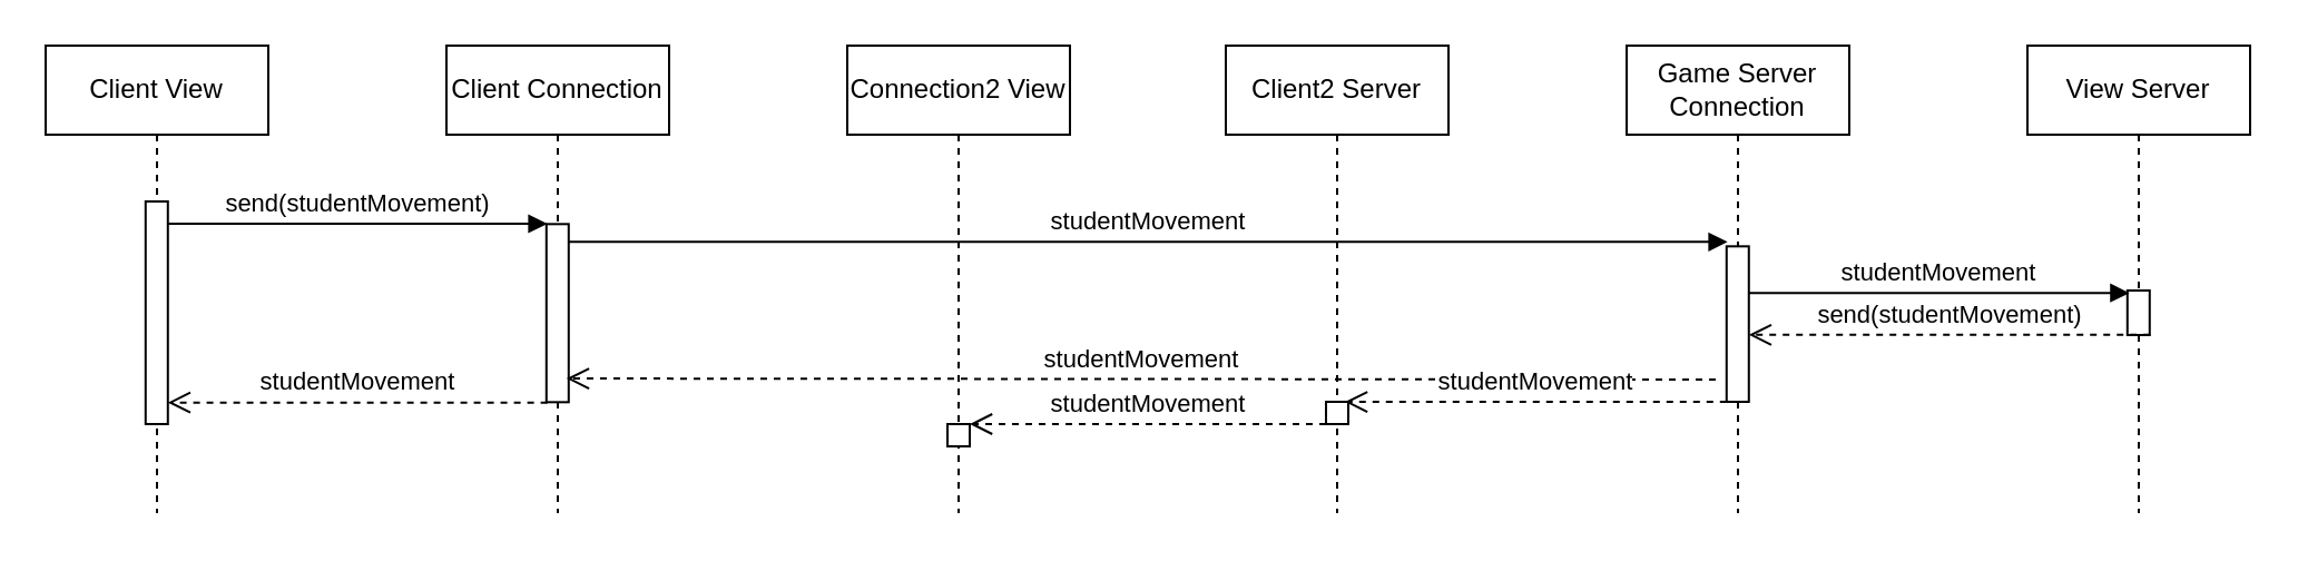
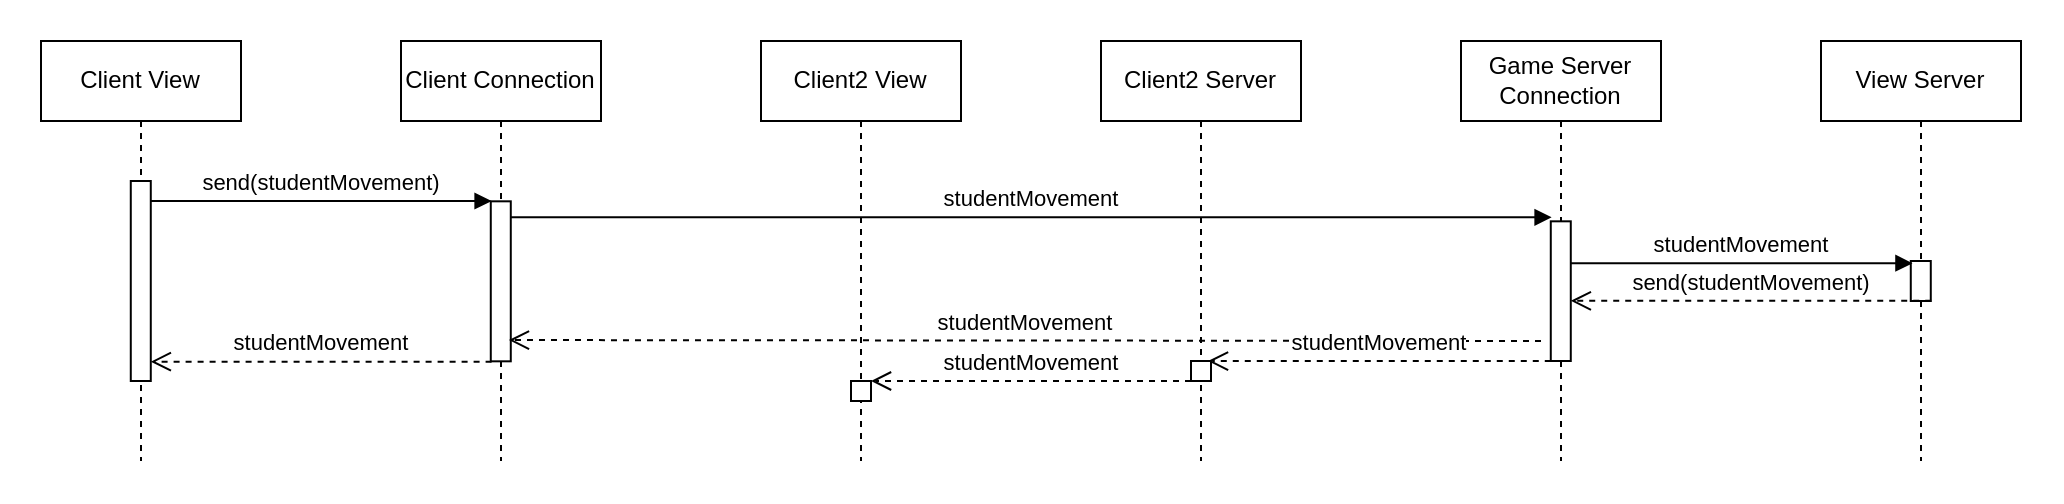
- <mxCell id="16" value="Connection2 View" style="shape=umlLifeline;perimeter=lifelinePerimeter;whiteSpace=wrap;html=1;container=1;collapsible=0;recursiveResize=0;outlineConnect=0;" vertex="1" parent="1"><mxGeometry x="380" y="20" width="100" height="210" as="geometry" /></mxCell>
+ <mxCell id="16" value="Client2 View" style="shape=umlLifeline;perimeter=lifelinePerimeter;whiteSpace=wrap;html=1;container=1;collapsible=0;recursiveResize=0;outlineConnect=0;" vertex="1" parent="1"><mxGeometry x="380" y="20" width="100" height="210" as="geometry" /></mxCell>
